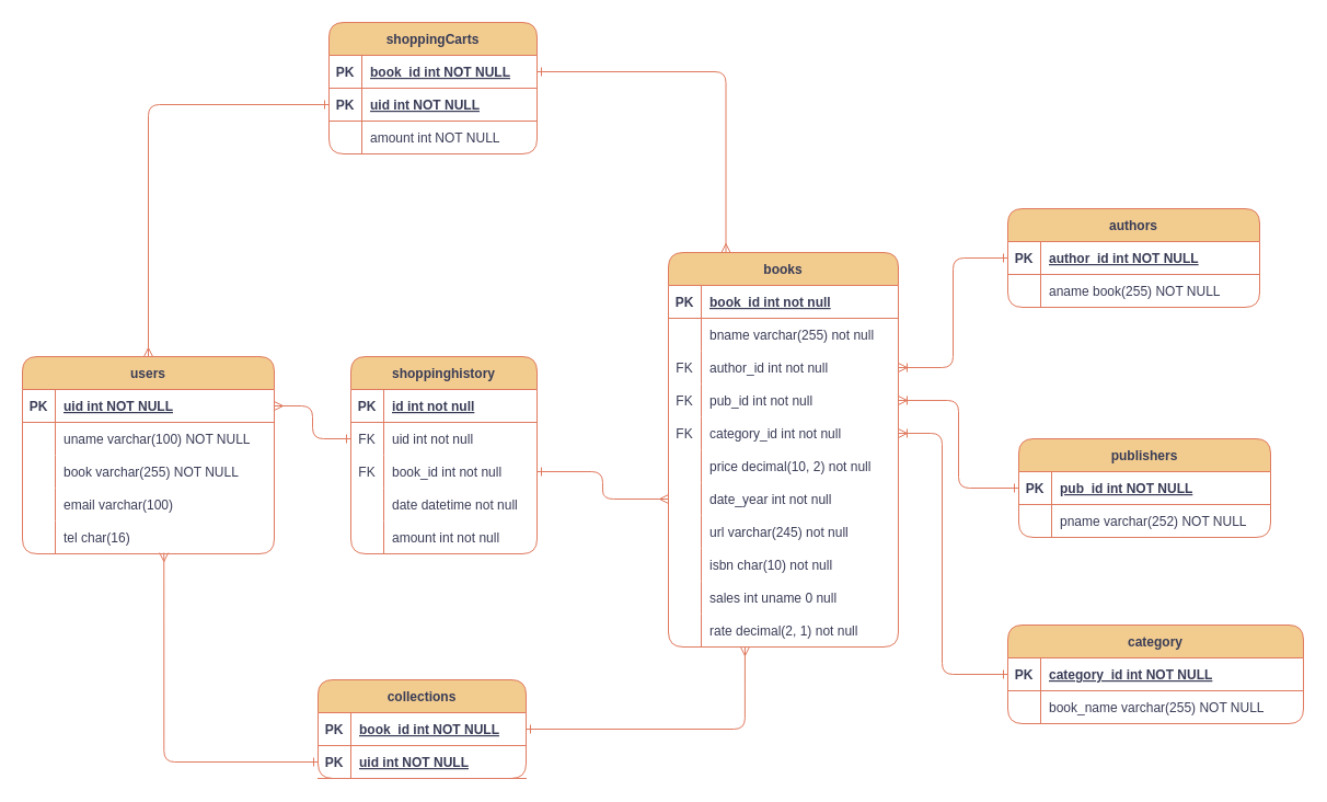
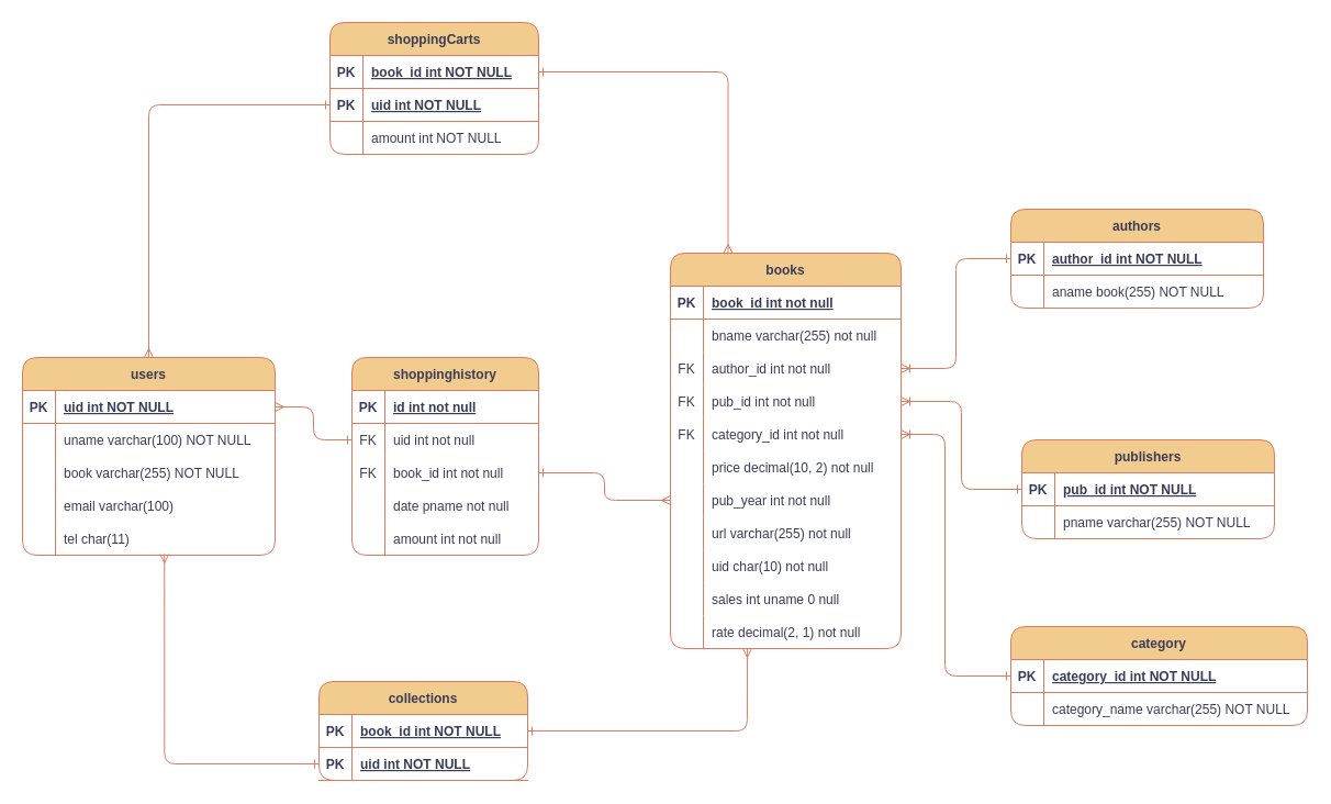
- <mxCell id="84" value="date_year    int            not null" style="shape=partialRectangle;overflow=hidden;connectable=0;fillColor=none;align=left;strokeColor=#E07A5F;top=0;left=0;bottom=0;right=0;spacingLeft=6;labelBackgroundColor=none;fontColor=#393C56;rounded=1;" parent="82" vertex="1"><mxGeometry x="30" width="180" height="30" as="geometry"><mxRectangle width="180" height="30" as="alternateBounds" /></mxGeometry></mxCell>
+ <mxCell id="84" value="pub_year    int            not null" style="shape=partialRectangle;overflow=hidden;connectable=0;fillColor=none;align=left;strokeColor=#E07A5F;top=0;left=0;bottom=0;right=0;spacingLeft=6;labelBackgroundColor=none;fontColor=#393C56;rounded=1;" parent="82" vertex="1"><mxGeometry x="30" width="180" height="30" as="geometry"><mxRectangle width="180" height="30" as="alternateBounds" /></mxGeometry></mxCell>
- <mxCell id="111" value="date datetime not null" style="shape=partialRectangle;overflow=hidden;connectable=0;fillColor=none;align=left;strokeColor=#E07A5F;top=0;left=0;bottom=0;right=0;spacingLeft=6;rounded=1;labelBackgroundColor=none;fontColor=#393C56;" vertex="1" parent="109"><mxGeometry x="30" width="140" height="30" as="geometry"><mxRectangle width="140" height="30" as="alternateBounds" /></mxGeometry></mxCell>
+ <mxCell id="111" value="date pname not null" style="shape=partialRectangle;overflow=hidden;connectable=0;fillColor=none;align=left;strokeColor=#E07A5F;top=0;left=0;bottom=0;right=0;spacingLeft=6;rounded=1;labelBackgroundColor=none;fontColor=#393C56;" vertex="1" parent="109"><mxGeometry x="30" width="140" height="30" as="geometry"><mxRectangle width="140" height="30" as="alternateBounds" /></mxGeometry></mxCell>
- <mxCell id="31" value="pname  varchar(252) NOT NULL" style="shape=partialRectangle;overflow=hidden;connectable=0;fillColor=none;align=left;strokeColor=#E07A5F;top=0;left=0;bottom=0;right=0;spacingLeft=6;labelBackgroundColor=none;fontColor=#393C56;rounded=1;" parent="29" vertex="1"><mxGeometry x="30" width="200" height="30" as="geometry"><mxRectangle width="200" height="30" as="alternateBounds" /></mxGeometry></mxCell>
+ <mxCell id="31" value="pname  varchar(255) NOT NULL" style="shape=partialRectangle;overflow=hidden;connectable=0;fillColor=none;align=left;strokeColor=#E07A5F;top=0;left=0;bottom=0;right=0;spacingLeft=6;labelBackgroundColor=none;fontColor=#393C56;rounded=1;" parent="29" vertex="1"><mxGeometry x="30" width="200" height="30" as="geometry"><mxRectangle width="200" height="30" as="alternateBounds" /></mxGeometry></mxCell>
- <mxCell id="87" value="url         varchar(245)   not null" style="shape=partialRectangle;overflow=hidden;connectable=0;fillColor=none;align=left;strokeColor=#E07A5F;top=0;left=0;bottom=0;right=0;spacingLeft=6;labelBackgroundColor=none;fontColor=#393C56;rounded=1;" parent="85" vertex="1"><mxGeometry x="30" width="180" height="30" as="geometry"><mxRectangle width="180" height="30" as="alternateBounds" /></mxGeometry></mxCell>
+ <mxCell id="87" value="url         varchar(255)   not null" style="shape=partialRectangle;overflow=hidden;connectable=0;fillColor=none;align=left;strokeColor=#E07A5F;top=0;left=0;bottom=0;right=0;spacingLeft=6;labelBackgroundColor=none;fontColor=#393C56;rounded=1;" parent="85" vertex="1"><mxGeometry x="30" width="180" height="30" as="geometry"><mxRectangle width="180" height="30" as="alternateBounds" /></mxGeometry></mxCell>
- <mxCell id="17" value="tel    char(16)" style="shape=partialRectangle;overflow=hidden;connectable=0;fillColor=none;align=left;strokeColor=#E07A5F;top=0;left=0;bottom=0;right=0;spacingLeft=6;labelBackgroundColor=none;fontColor=#393C56;rounded=1;" parent="15" vertex="1"><mxGeometry x="30" width="200" height="30" as="geometry"><mxRectangle width="200" height="30" as="alternateBounds" /></mxGeometry></mxCell>
+ <mxCell id="17" value="tel    char(11)" style="shape=partialRectangle;overflow=hidden;connectable=0;fillColor=none;align=left;strokeColor=#E07A5F;top=0;left=0;bottom=0;right=0;spacingLeft=6;labelBackgroundColor=none;fontColor=#393C56;rounded=1;" parent="15" vertex="1"><mxGeometry x="30" width="200" height="30" as="geometry"><mxRectangle width="200" height="30" as="alternateBounds" /></mxGeometry></mxCell>
- <mxCell id="90" value="isbn        char(10)       not null" style="shape=partialRectangle;overflow=hidden;connectable=0;fillColor=none;align=left;strokeColor=#E07A5F;top=0;left=0;bottom=0;right=0;spacingLeft=6;labelBackgroundColor=none;fontColor=#393C56;rounded=1;" parent="88" vertex="1"><mxGeometry x="30" width="180" height="30" as="geometry"><mxRectangle width="180" height="30" as="alternateBounds" /></mxGeometry></mxCell>
+ <mxCell id="90" value="uid        char(10)       not null" style="shape=partialRectangle;overflow=hidden;connectable=0;fillColor=none;align=left;strokeColor=#E07A5F;top=0;left=0;bottom=0;right=0;spacingLeft=6;labelBackgroundColor=none;fontColor=#393C56;rounded=1;" parent="88" vertex="1"><mxGeometry x="30" width="180" height="30" as="geometry"><mxRectangle width="180" height="30" as="alternateBounds" /></mxGeometry></mxCell>
- <mxCell id="38" value="book_name varchar(255) NOT NULL" style="shape=partialRectangle;overflow=hidden;connectable=0;fillColor=none;align=left;strokeColor=#E07A5F;top=0;left=0;bottom=0;right=0;spacingLeft=6;labelBackgroundColor=none;fontColor=#393C56;rounded=1;" parent="36" vertex="1"><mxGeometry x="30" width="240" height="30" as="geometry"><mxRectangle width="240" height="30" as="alternateBounds" /></mxGeometry></mxCell>
+ <mxCell id="38" value="category_name varchar(255) NOT NULL" style="shape=partialRectangle;overflow=hidden;connectable=0;fillColor=none;align=left;strokeColor=#E07A5F;top=0;left=0;bottom=0;right=0;spacingLeft=6;labelBackgroundColor=none;fontColor=#393C56;rounded=1;" parent="36" vertex="1"><mxGeometry x="30" width="240" height="30" as="geometry"><mxRectangle width="240" height="30" as="alternateBounds" /></mxGeometry></mxCell>
